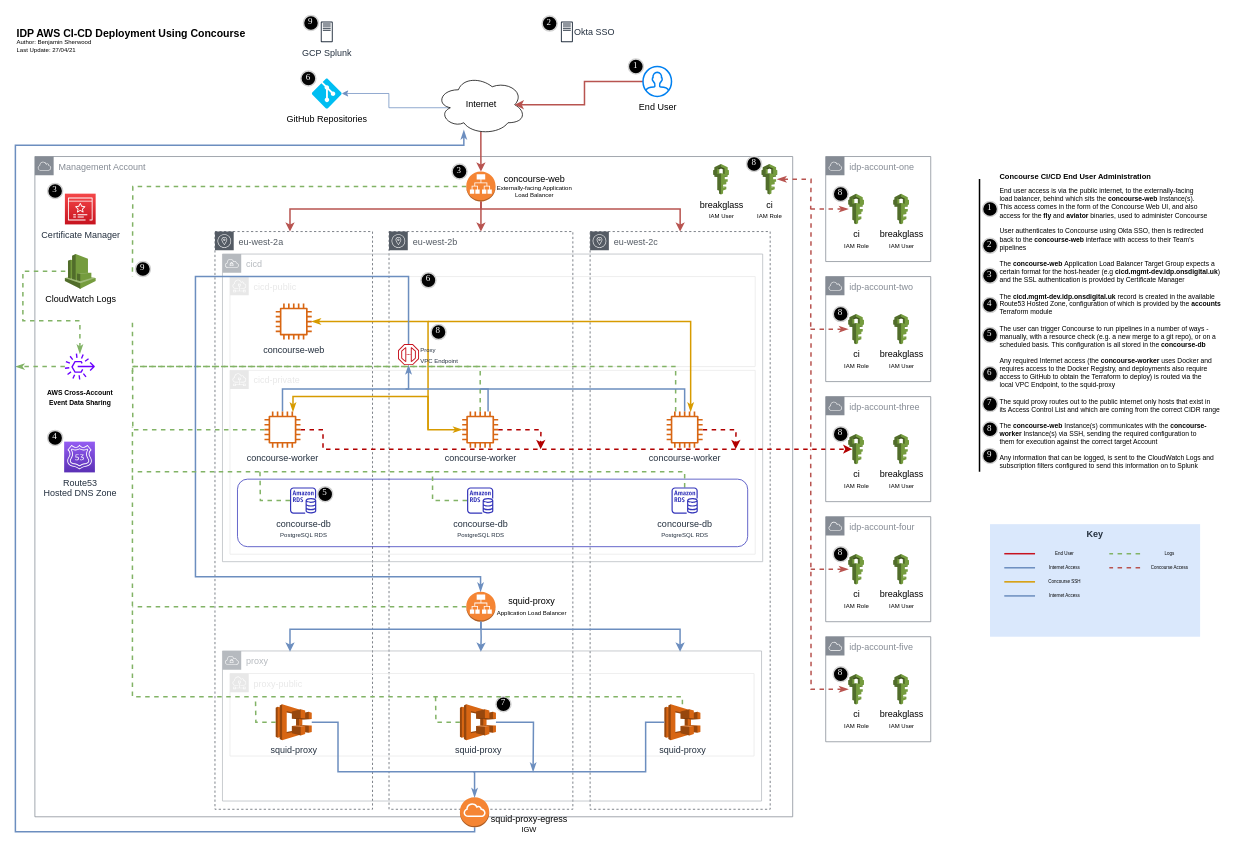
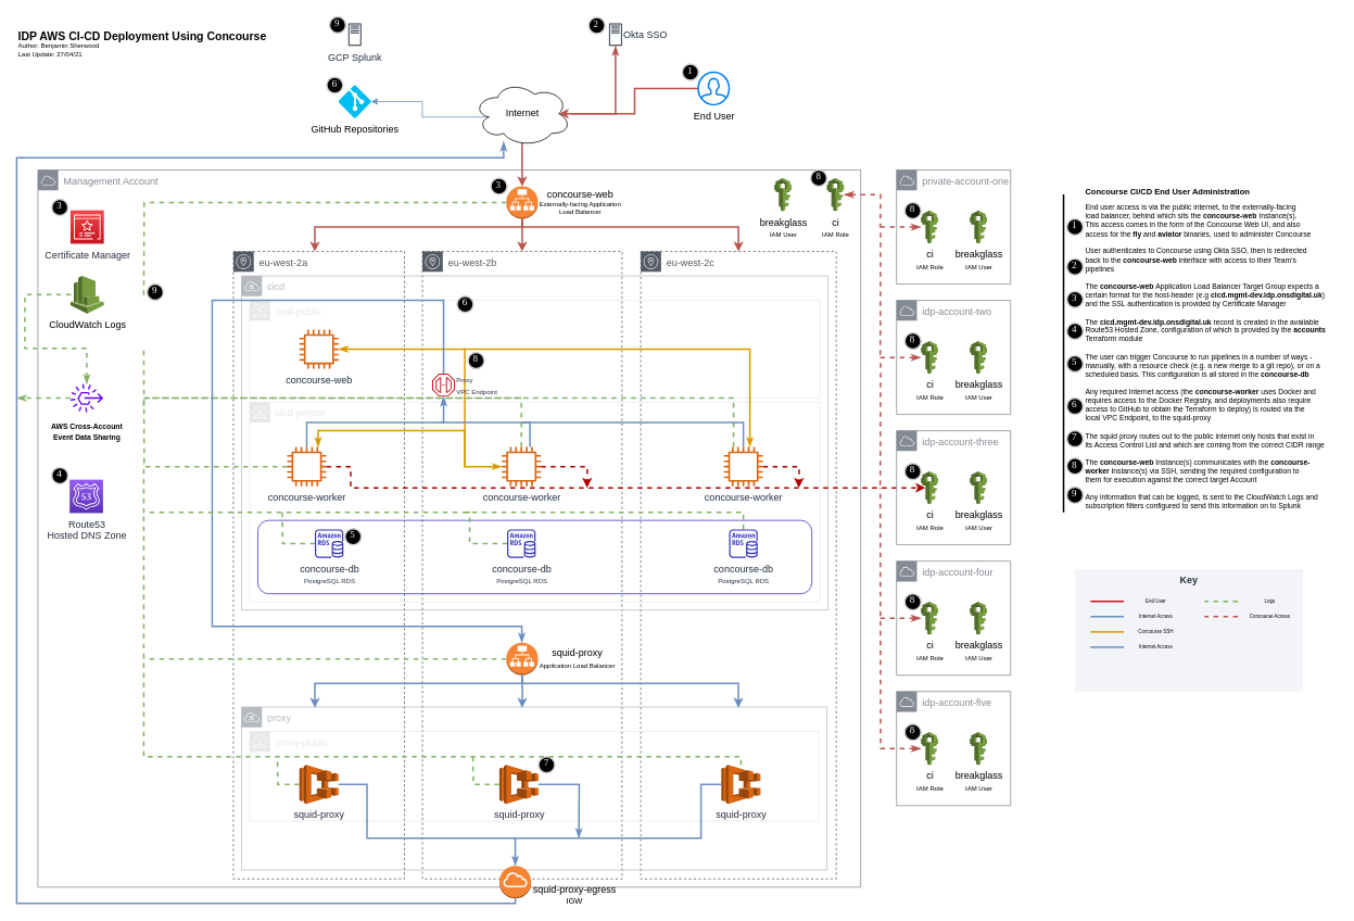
+ <mxCell id="50" style="edgeStyle=orthogonalEdgeStyle;rounded=0;orthogonalLoop=1;jettySize=auto;html=1;startArrow=none;startFill=0;endArrow=classicThin;endFill=1;strokeColor=#b85450;strokeWidth=2;fillColor=#f8cecc;" parent="1" source="51" target="137" edge="1"><mxGeometry relative="1" as="geometry" /></mxCell>
- <mxCell id="79" value="idp-account-one" style="outlineConnect=0;gradientColor=none;html=1;whiteSpace=wrap;fontSize=12;fontStyle=0;shape=mxgraph.aws4.group;grIcon=mxgraph.aws4.group_aws_cloud;strokeColor=#858B94;fillColor=none;verticalAlign=top;align=left;spacingLeft=30;fontColor=#858B94;dashed=0;" parent="78" vertex="1"><mxGeometry width="140" height="140" as="geometry" /></mxCell>
+ <mxCell id="79" value="private-account-one" style="outlineConnect=0;gradientColor=none;html=1;whiteSpace=wrap;fontSize=12;fontStyle=0;shape=mxgraph.aws4.group;grIcon=mxgraph.aws4.group_aws_cloud;strokeColor=#858B94;fillColor=none;verticalAlign=top;align=left;spacingLeft=30;fontColor=#858B94;dashed=0;" parent="78" vertex="1"><mxGeometry width="140" height="140" as="geometry" /></mxCell>
- <mxCell id="120" value="Key" style="strokeColor=none;dashed=0;verticalAlign=top;fontStyle=1;fontColor=#232F3D;fillColor=#dae8fc;" parent="119" vertex="1"><mxGeometry width="280" height="150" as="geometry" /></mxCell>
+ <mxCell id="120" value="Key" style="strokeColor=none;dashed=0;verticalAlign=top;fontStyle=1;fontColor=#232F3D;fillColor=#F3F4F7;" parent="119" vertex="1"><mxGeometry width="280" height="150" as="geometry" /></mxCell>
